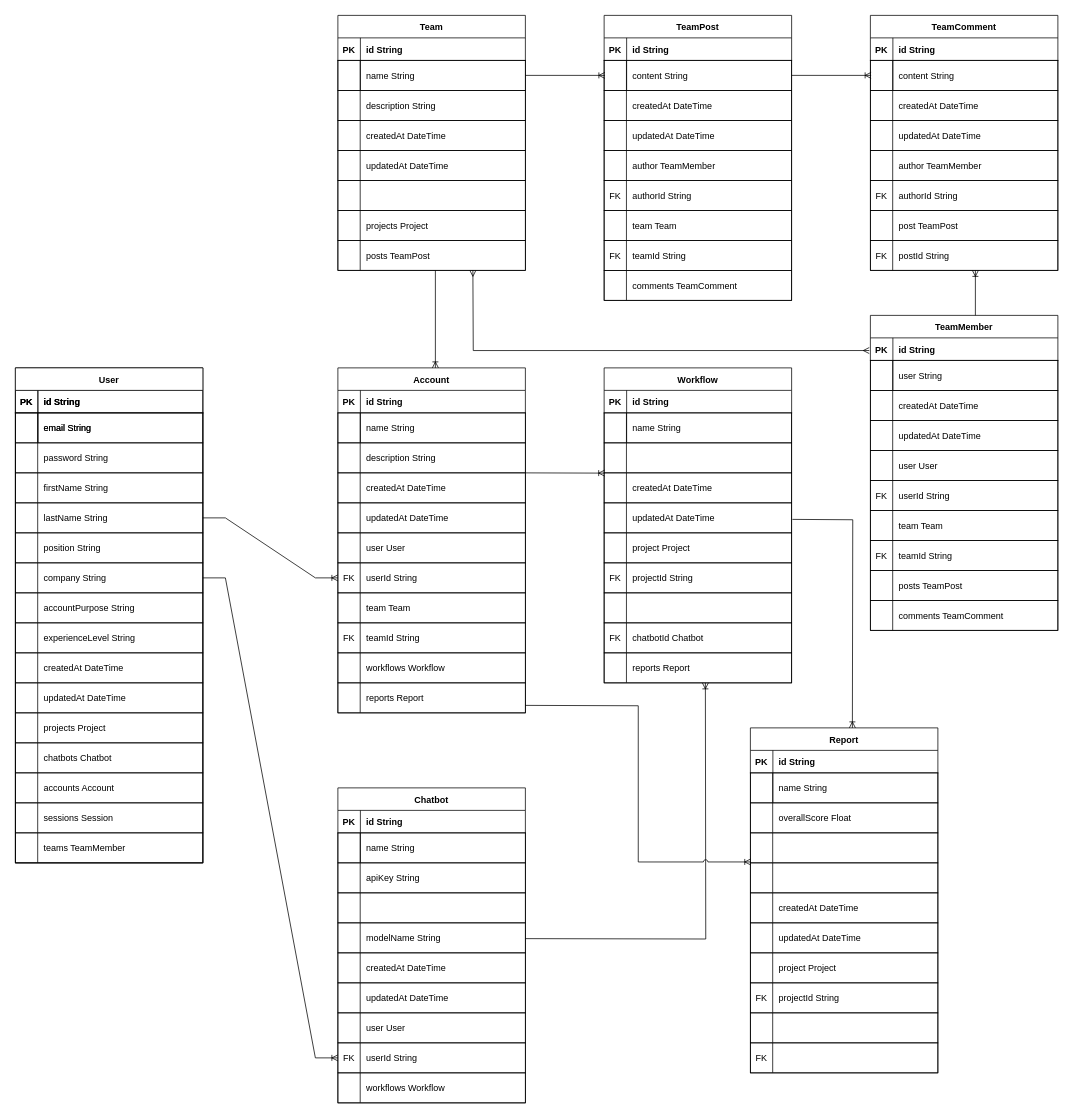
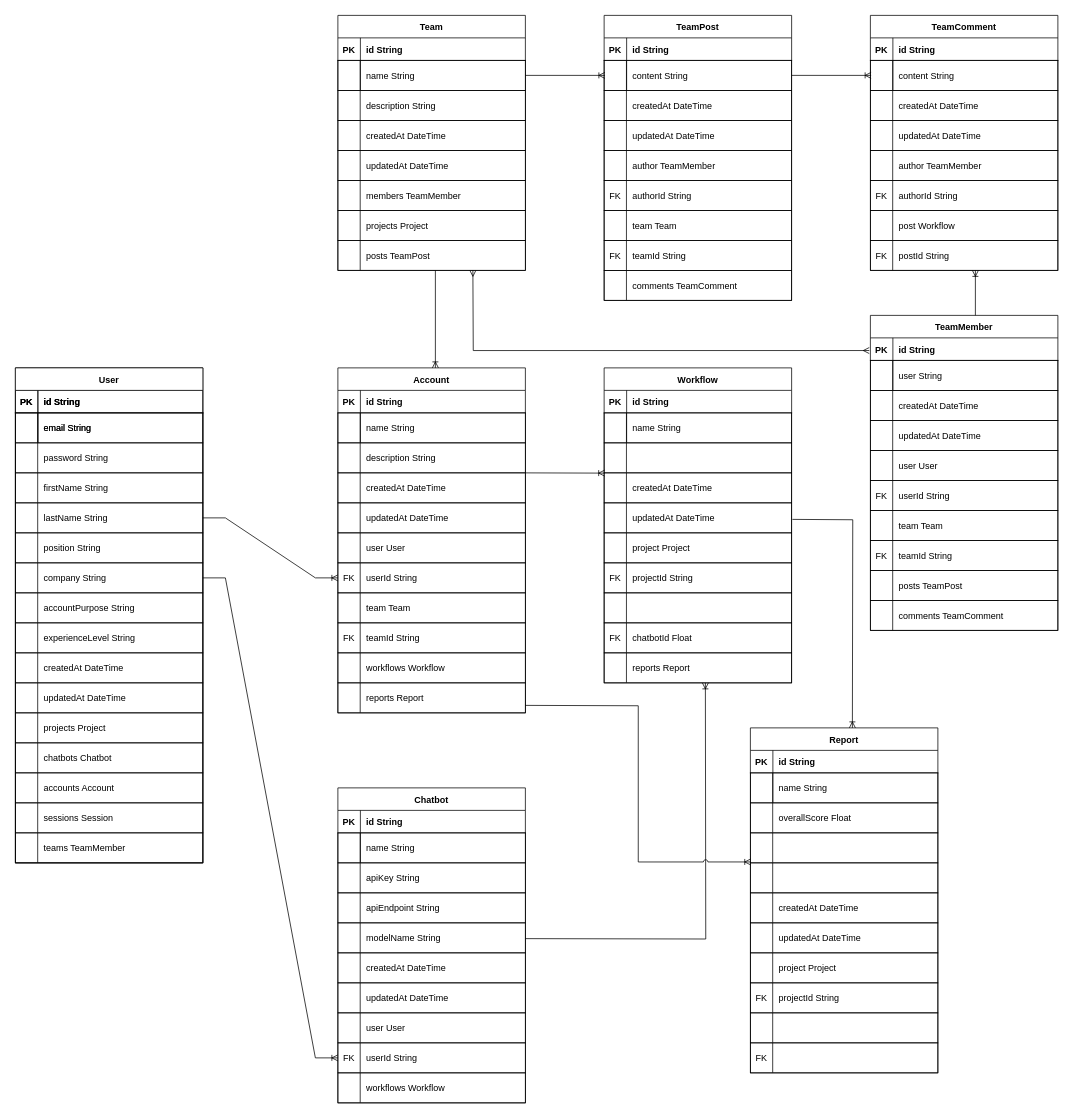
+ <mxCell id="326" value="members TeamMember" style="shape=partialRectangle;overflow=hidden;connectable=0;fillColor=none;top=0;left=0;bottom=0;right=0;align=left;spacingLeft=6;" vertex="1" parent="324"><mxGeometry x="30" width="220" height="40" as="geometry"><mxRectangle width="220" height="40" as="alternateBounds" /></mxGeometry></mxCell>
- <mxCell id="416" value="post TeamPost" style="shape=partialRectangle;overflow=hidden;connectable=0;fillColor=none;top=0;left=0;bottom=0;right=0;align=left;spacingLeft=6;" vertex="1" parent="414"><mxGeometry x="30" width="220" height="40" as="geometry"><mxRectangle width="220" height="40" as="alternateBounds" /></mxGeometry></mxCell>
+ <mxCell id="416" value="post Workflow" style="shape=partialRectangle;overflow=hidden;connectable=0;fillColor=none;top=0;left=0;bottom=0;right=0;align=left;spacingLeft=6;" vertex="1" parent="414"><mxGeometry x="30" width="220" height="40" as="geometry"><mxRectangle width="220" height="40" as="alternateBounds" /></mxGeometry></mxCell>
- <mxCell id="220" value="chatbotId Chatbot" style="shape=partialRectangle;overflow=hidden;connectable=0;fillColor=none;top=0;left=0;bottom=0;right=0;align=left;spacingLeft=6;" vertex="1" parent="218"><mxGeometry x="30" width="220" height="40" as="geometry"><mxRectangle width="220" height="40" as="alternateBounds" /></mxGeometry></mxCell>
+ <mxCell id="220" value="chatbotId Float" style="shape=partialRectangle;overflow=hidden;connectable=0;fillColor=none;top=0;left=0;bottom=0;right=0;align=left;spacingLeft=6;" vertex="1" parent="218"><mxGeometry x="30" width="220" height="40" as="geometry"><mxRectangle width="220" height="40" as="alternateBounds" /></mxGeometry></mxCell>
+ <mxCell id="154" value="apiEndpoint String" style="shape=partialRectangle;overflow=hidden;connectable=0;fillColor=none;top=0;left=0;bottom=0;right=0;align=left;spacingLeft=6;" vertex="1" parent="152"><mxGeometry x="30" width="220" height="40" as="geometry"><mxRectangle width="220" height="40" as="alternateBounds" /></mxGeometry></mxCell>
